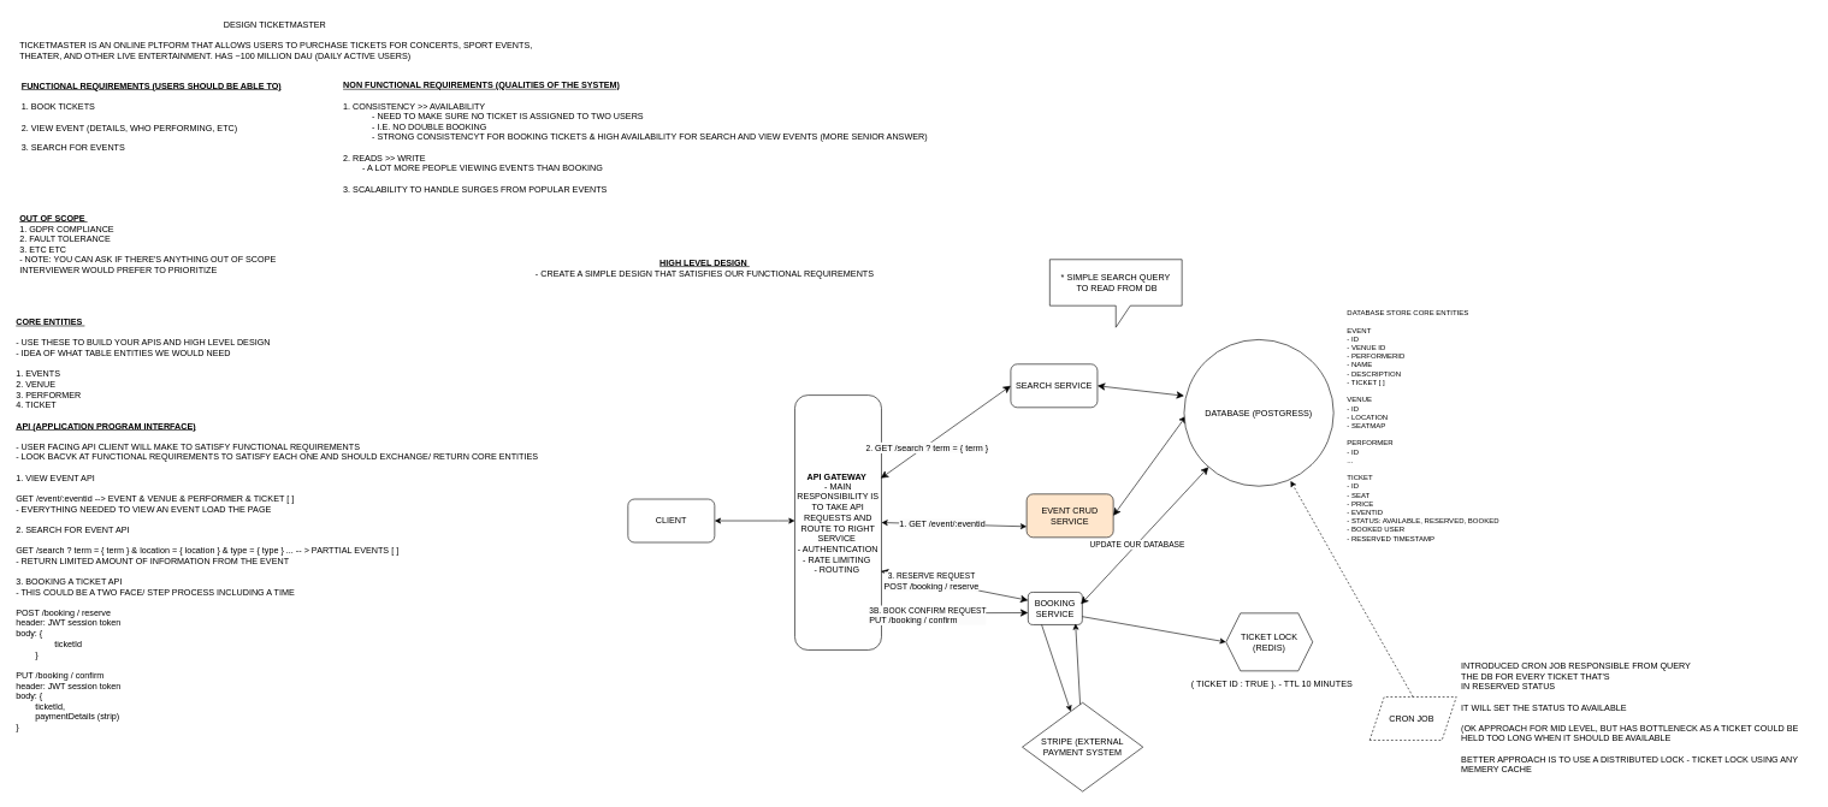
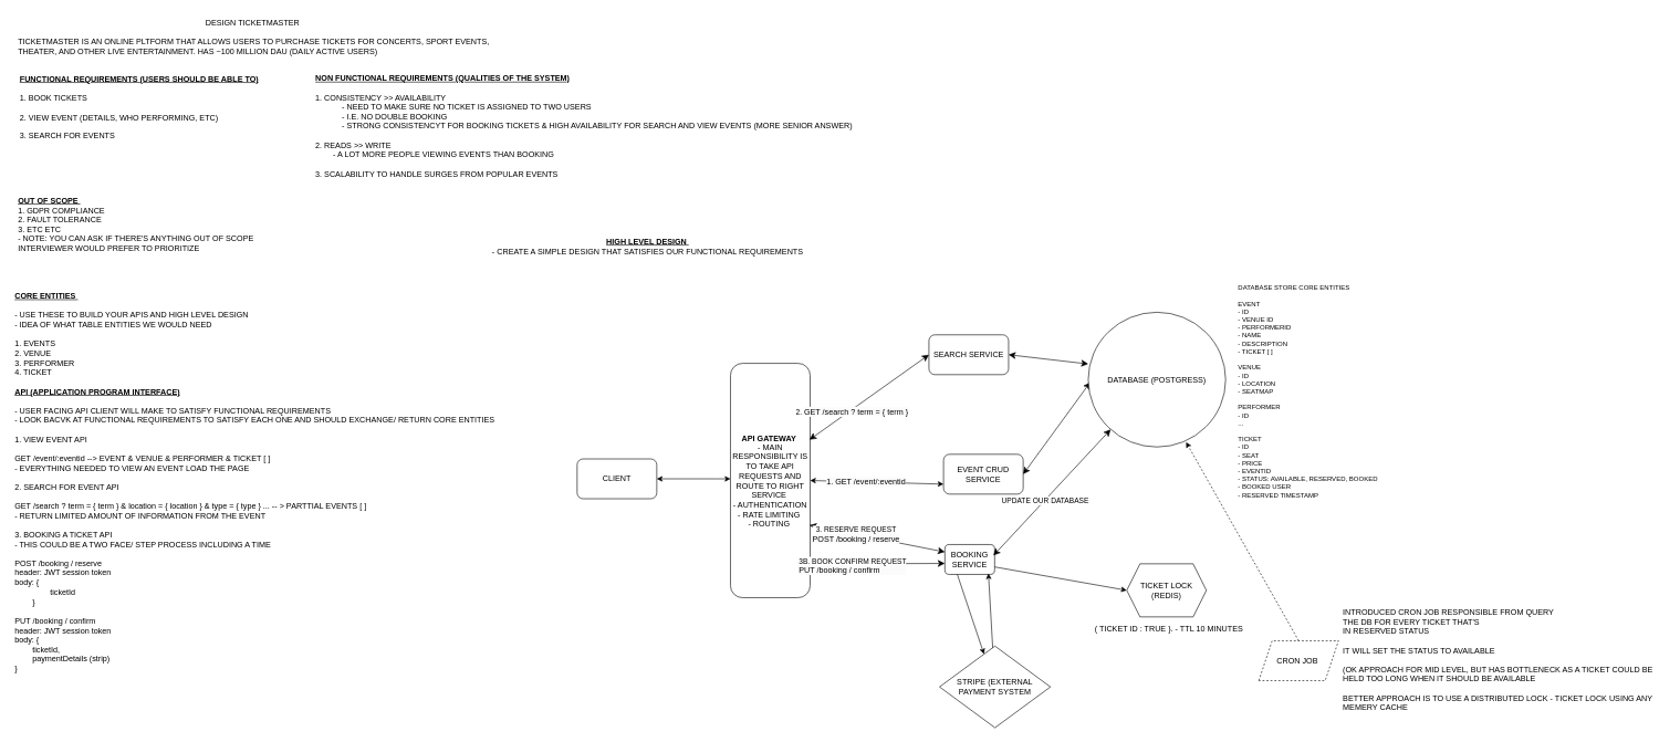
- <mxCell id="21" value="&lt;span style=&quot;text-wrap: nowrap;&quot;&gt;* SIMPLE SEARCH QUERY&lt;/span&gt;&lt;div style=&quot;text-wrap: nowrap;&quot;&gt;&amp;nbsp;TO READ FROM DB&lt;/div&gt;" style="shape=callout;whiteSpace=wrap;html=1;perimeter=calloutPerimeter;" parent="1" vertex="1"><mxGeometry x="1453" y="359" width="183" height="94" as="geometry" /></mxCell>
- <mxCell id="11" value="EVENT CRUD SERVICE" style="rounded=1;whiteSpace=wrap;html=1;fillColor=#ffe6cc;" parent="1" vertex="1"><mxGeometry x="1421" y="684" width="120" height="60" as="geometry" /></mxCell>
+ <mxCell id="11" value="EVENT CRUD SERVICE" style="rounded=1;whiteSpace=wrap;html=1;" parent="1" vertex="1"><mxGeometry x="1421" y="684" width="120" height="60" as="geometry" /></mxCell>
